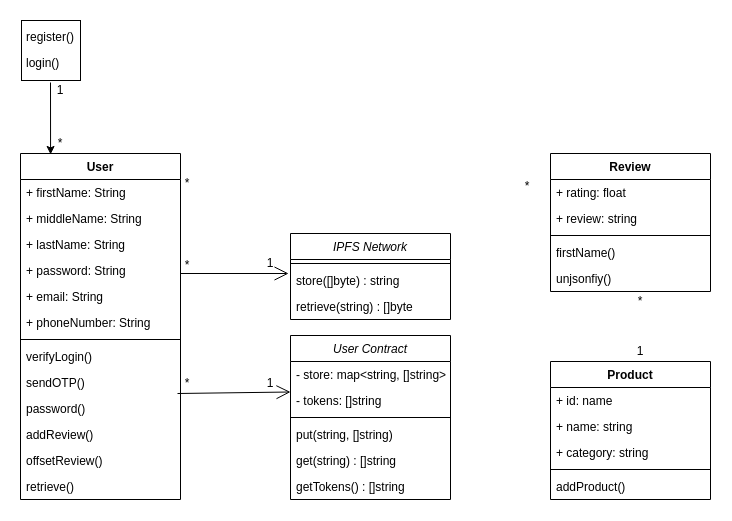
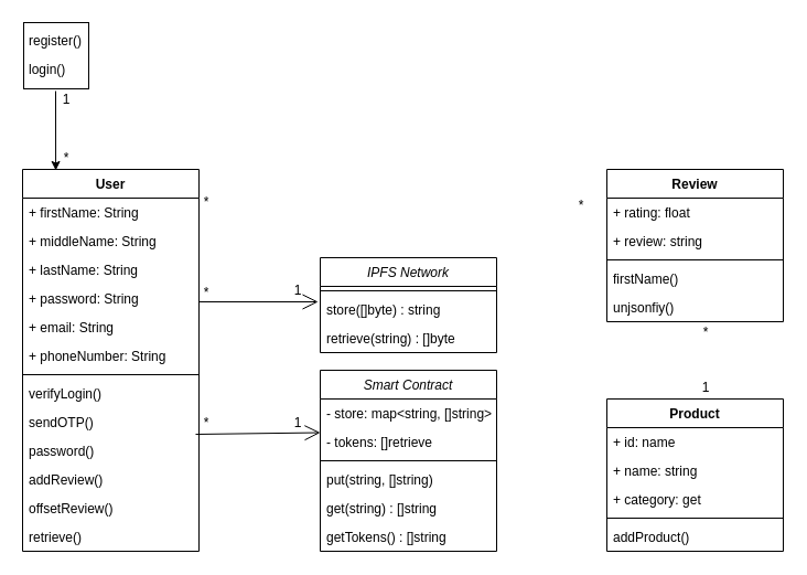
- <mxCell id="36" value="User Contract" style="swimlane;fontStyle=2;align=center;verticalAlign=top;childLayout=stackLayout;horizontal=1;startSize=26;horizontalStack=0;resizeParent=1;resizeLast=0;collapsible=1;marginBottom=0;rounded=0;shadow=0;strokeWidth=1;" vertex="1" parent="1"><mxGeometry x="290" y="335" width="160" height="164" as="geometry"><mxRectangle x="230" y="140" width="160" height="26" as="alternateBounds" /></mxGeometry></mxCell>
+ <mxCell id="36" value="Smart Contract" style="swimlane;fontStyle=2;align=center;verticalAlign=top;childLayout=stackLayout;horizontal=1;startSize=26;horizontalStack=0;resizeParent=1;resizeLast=0;collapsible=1;marginBottom=0;rounded=0;shadow=0;strokeWidth=1;" vertex="1" parent="1"><mxGeometry x="290" y="335" width="160" height="164" as="geometry"><mxRectangle x="230" y="140" width="160" height="26" as="alternateBounds" /></mxGeometry></mxCell>
- <mxCell id="38" value="- tokens: []string" style="text;align=left;verticalAlign=top;spacingLeft=4;spacingRight=4;overflow=hidden;rotatable=0;points=[[0,0.5],[1,0.5]];portConstraint=eastwest;rounded=0;shadow=0;html=0;" vertex="1" parent="36"><mxGeometry y="52" width="160" height="26" as="geometry" /></mxCell>
+ <mxCell id="38" value="- tokens: []retrieve" style="text;align=left;verticalAlign=top;spacingLeft=4;spacingRight=4;overflow=hidden;rotatable=0;points=[[0,0.5],[1,0.5]];portConstraint=eastwest;rounded=0;shadow=0;html=0;" vertex="1" parent="36"><mxGeometry y="52" width="160" height="26" as="geometry" /></mxCell>
- <mxCell id="20" value="+ category: string" style="text;strokeColor=none;fillColor=none;align=left;verticalAlign=top;spacingLeft=4;spacingRight=4;overflow=hidden;rotatable=0;points=[[0,0.5],[1,0.5]];portConstraint=eastwest;" vertex="1" parent="17"><mxGeometry y="78" width="160" height="26" as="geometry" /></mxCell>
+ <mxCell id="20" value="+ category: get" style="text;strokeColor=none;fillColor=none;align=left;verticalAlign=top;spacingLeft=4;spacingRight=4;overflow=hidden;rotatable=0;points=[[0,0.5],[1,0.5]];portConstraint=eastwest;" vertex="1" parent="17"><mxGeometry y="78" width="160" height="26" as="geometry" /></mxCell>
